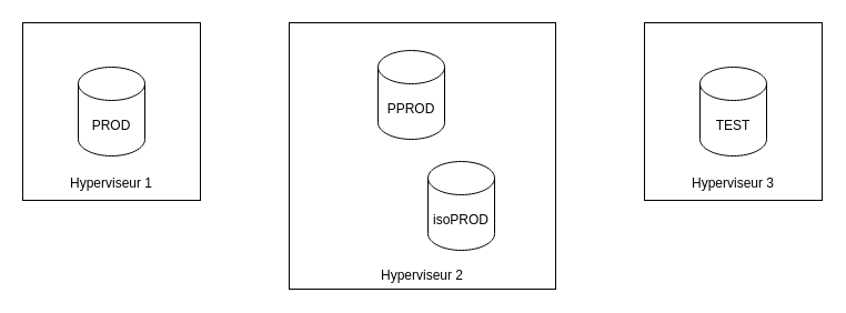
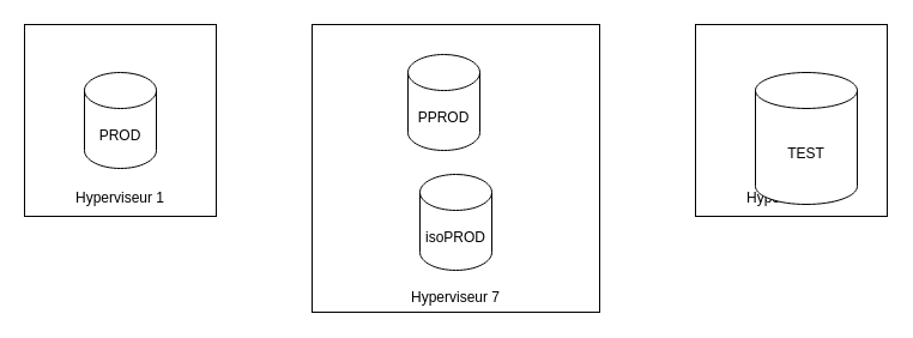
- <mxCell id="4" value="TEST" style="shape=cylinder3;whiteSpace=wrap;html=1;boundedLbl=1;backgroundOutline=1;size=15;" vertex="1" parent="1"><mxGeometry x="630" y="60" width="60" height="80" as="geometry" /></mxCell>
+ <mxCell id="4" value="TEST" style="shape=cylinder3;whiteSpace=wrap;html=1;boundedLbl=1;backgroundOutline=1;size=15;" vertex="1" parent="1"><mxGeometry x="630" y="60" width="85" height="110" as="geometry" /></mxCell>
- <mxCell id="2" value="&lt;br&gt;&lt;br&gt;&lt;br&gt;&lt;br&gt;&lt;br&gt;&lt;br&gt;&lt;br&gt;&lt;br&gt;&lt;br&gt;&lt;br&gt;&lt;br&gt;&lt;br&gt;&lt;br&gt;&lt;br&gt;&lt;br&gt;Hyperviseur 2" style="whiteSpace=wrap;html=1;aspect=fixed;" vertex="1" parent="1"><mxGeometry x="260" y="20" width="240" height="240" as="geometry" /></mxCell>
+ <mxCell id="2" value="&lt;br&gt;&lt;br&gt;&lt;br&gt;&lt;br&gt;&lt;br&gt;&lt;br&gt;&lt;br&gt;&lt;br&gt;&lt;br&gt;&lt;br&gt;&lt;br&gt;&lt;br&gt;&lt;br&gt;&lt;br&gt;&lt;br&gt;Hyperviseur 7" style="whiteSpace=wrap;html=1;aspect=fixed;" vertex="1" parent="1"><mxGeometry x="260" y="20" width="240" height="240" as="geometry" /></mxCell>
- <mxCell id="6" value="isoPROD" style="shape=cylinder3;whiteSpace=wrap;html=1;boundedLbl=1;backgroundOutline=1;size=15;" vertex="1" parent="1"><mxGeometry x="385" y="145" width="60" height="80" as="geometry" /></mxCell>
+ <mxCell id="6" value="isoPROD" style="shape=cylinder3;whiteSpace=wrap;html=1;boundedLbl=1;backgroundOutline=1;size=15;" vertex="1" parent="1"><mxGeometry x="350" y="145" width="60" height="80" as="geometry" /></mxCell>
